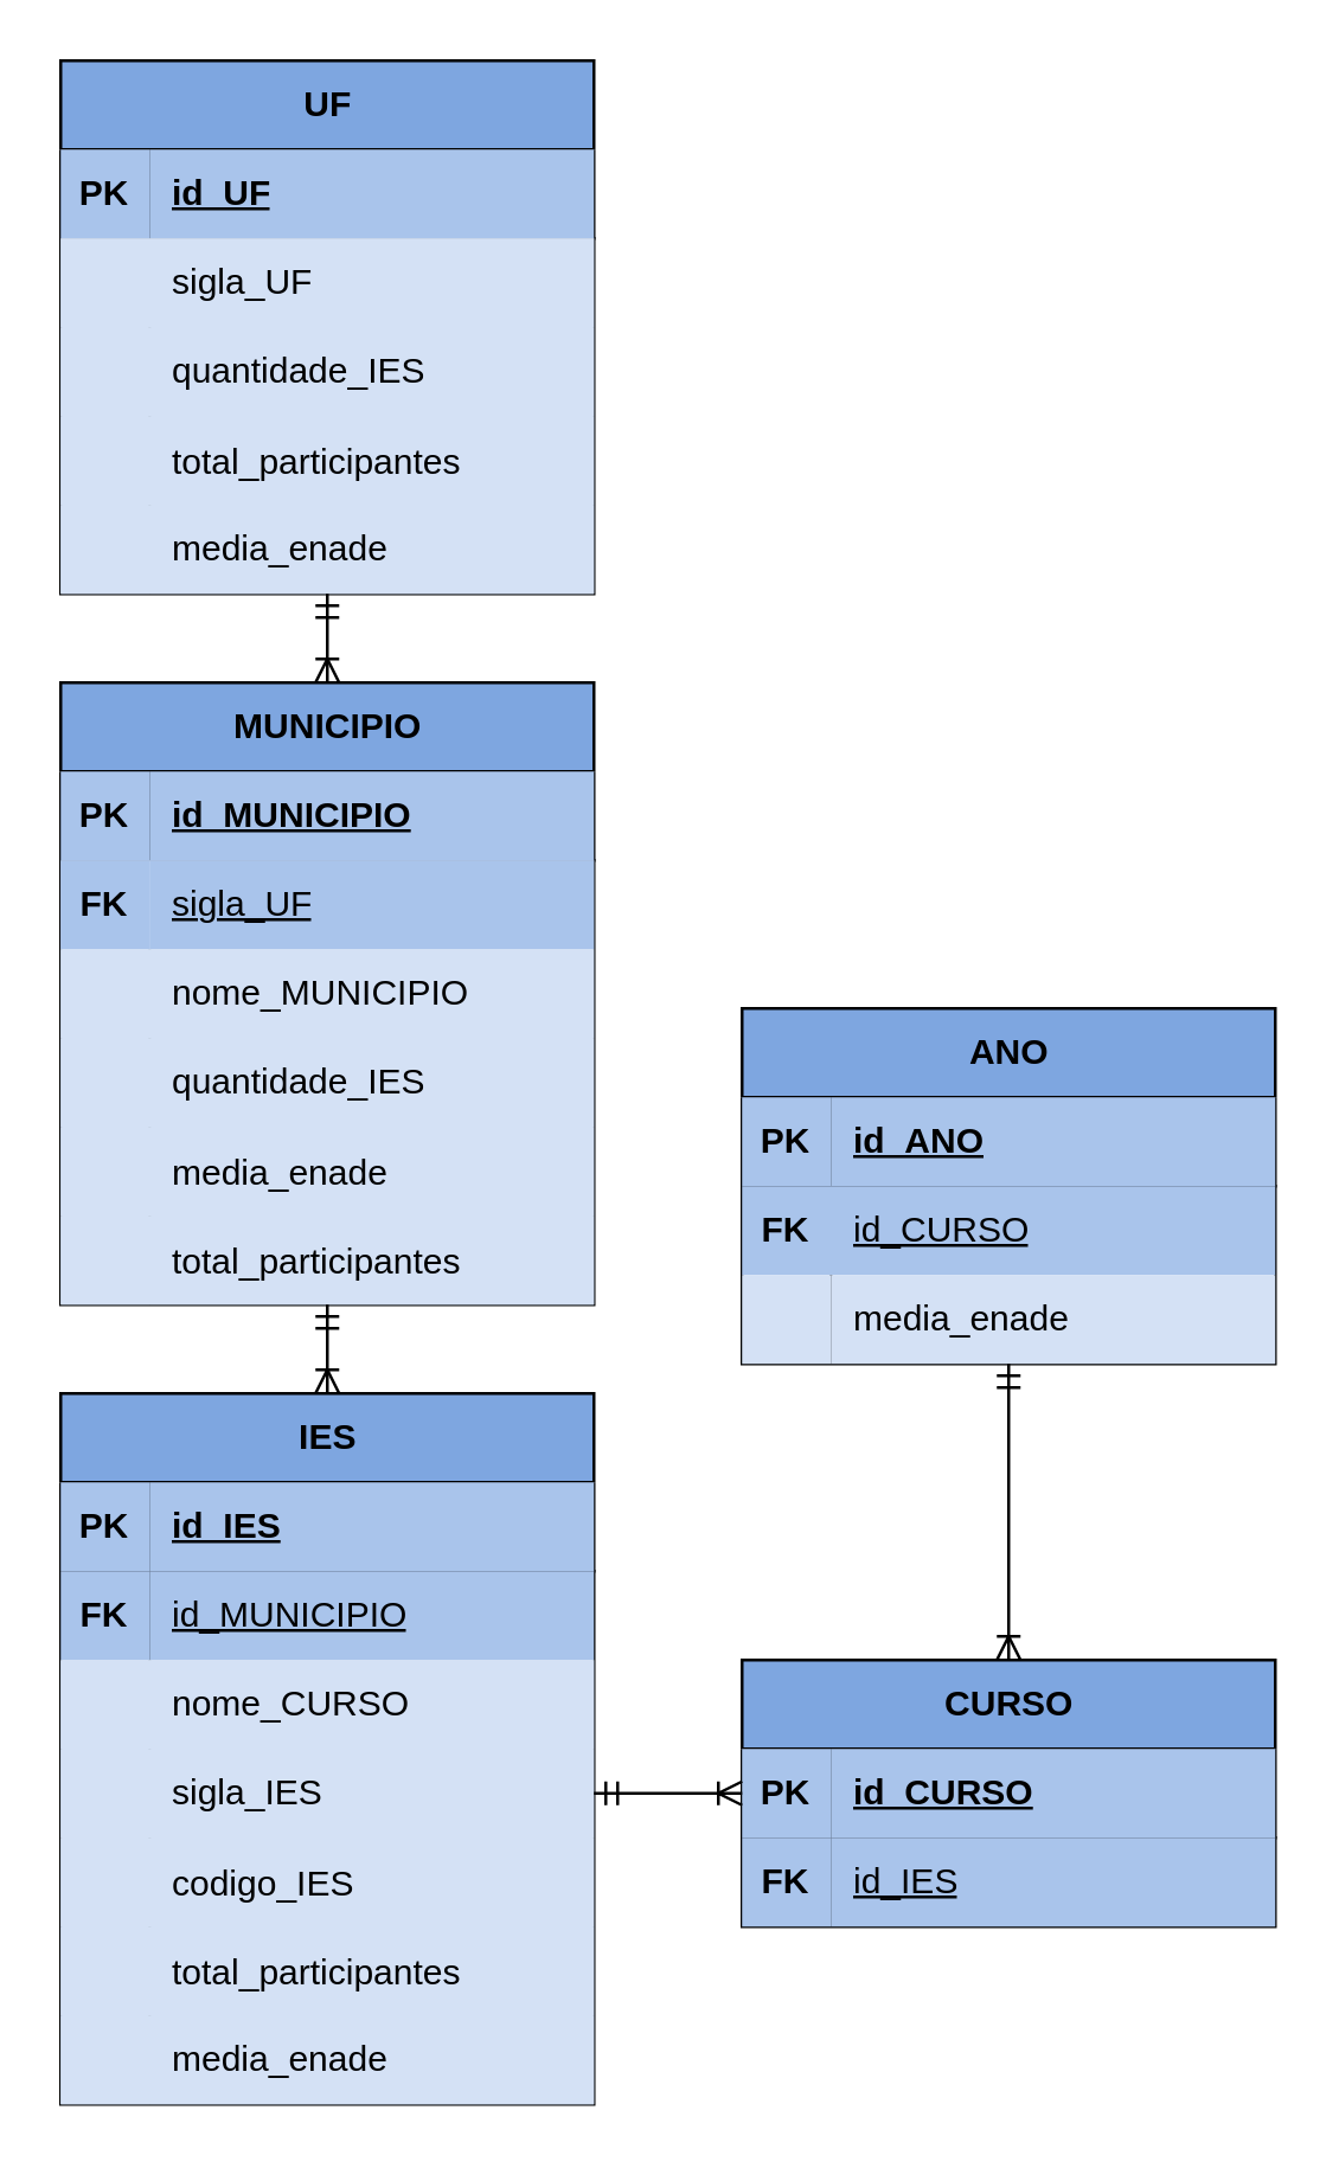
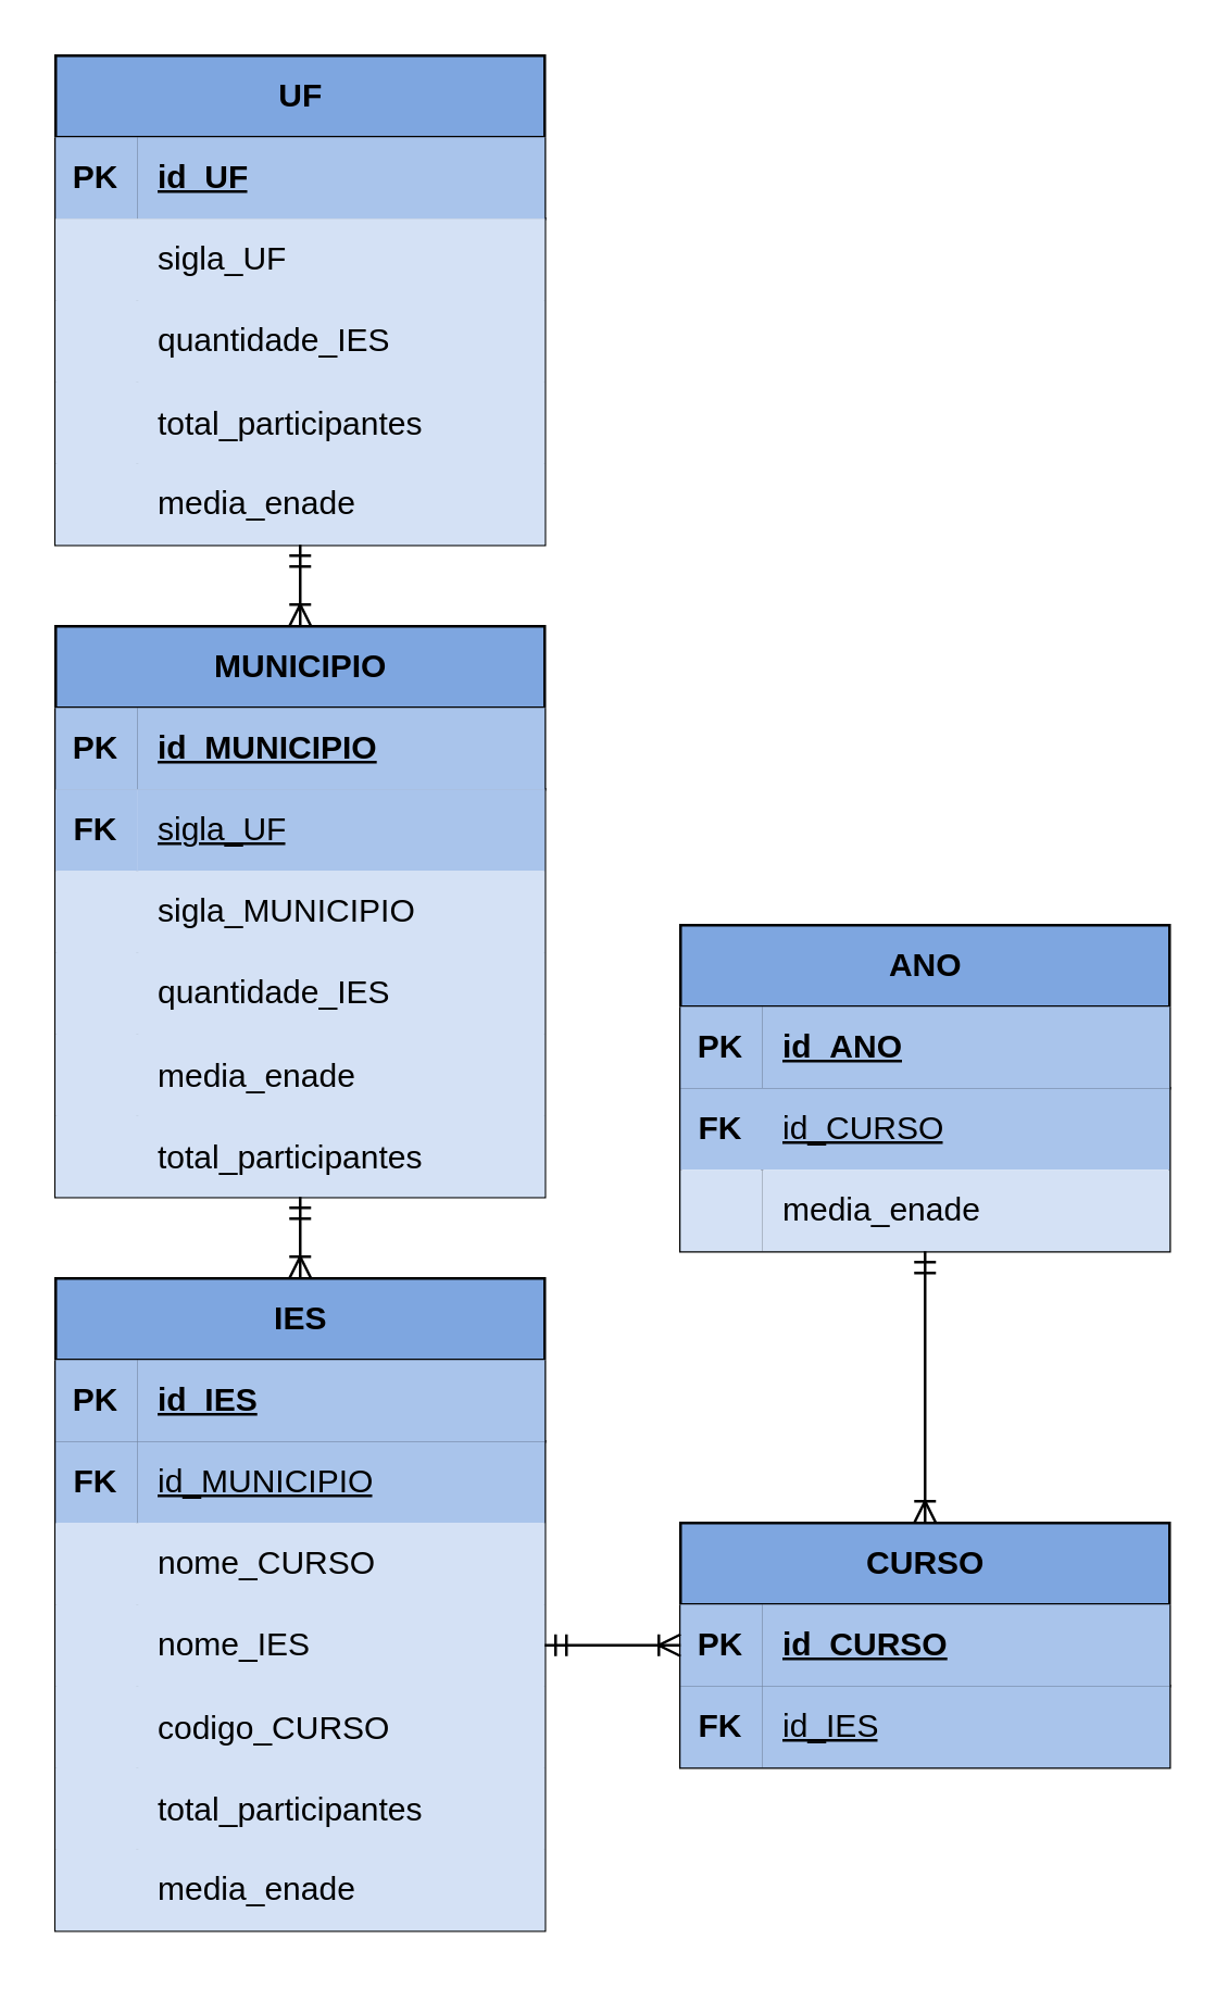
- <mxCell id="66" value="nome_MUNICIPIO" style="shape=partialRectangle;connectable=0;fillColor=#D4E1F5;top=0;left=0;bottom=0;right=0;align=left;spacingLeft=6;overflow=hidden;whiteSpace=wrap;html=1;" vertex="1" parent="64"><mxGeometry x="30" width="150" height="30" as="geometry"><mxRectangle width="150" height="30" as="alternateBounds" /></mxGeometry></mxCell>
+ <mxCell id="66" value="sigla_MUNICIPIO" style="shape=partialRectangle;connectable=0;fillColor=#D4E1F5;top=0;left=0;bottom=0;right=0;align=left;spacingLeft=6;overflow=hidden;whiteSpace=wrap;html=1;" vertex="1" parent="64"><mxGeometry x="30" width="150" height="30" as="geometry"><mxRectangle width="150" height="30" as="alternateBounds" /></mxGeometry></mxCell>
- <mxCell id="14" value="sigla_IES" style="shape=partialRectangle;connectable=0;fillColor=#D4E1F5;top=0;left=0;bottom=0;right=0;align=left;spacingLeft=6;overflow=hidden;whiteSpace=wrap;html=1;" parent="12" vertex="1"><mxGeometry x="30" width="150" height="30" as="geometry"><mxRectangle width="150" height="30" as="alternateBounds" /></mxGeometry></mxCell>
+ <mxCell id="14" value="nome_IES" style="shape=partialRectangle;connectable=0;fillColor=#D4E1F5;top=0;left=0;bottom=0;right=0;align=left;spacingLeft=6;overflow=hidden;whiteSpace=wrap;html=1;" parent="12" vertex="1"><mxGeometry x="30" width="150" height="30" as="geometry"><mxRectangle width="150" height="30" as="alternateBounds" /></mxGeometry></mxCell>
- <mxCell id="17" value="codigo_IES" style="shape=partialRectangle;connectable=0;fillColor=#D4E1F5;top=0;left=0;bottom=0;right=0;align=left;spacingLeft=6;overflow=hidden;" parent="15" vertex="1"><mxGeometry x="30" width="150" height="30" as="geometry"><mxRectangle width="150" height="30" as="alternateBounds" /></mxGeometry></mxCell>
+ <mxCell id="17" value="codigo_CURSO" style="shape=partialRectangle;connectable=0;fillColor=#D4E1F5;top=0;left=0;bottom=0;right=0;align=left;spacingLeft=6;overflow=hidden;" parent="15" vertex="1"><mxGeometry x="30" width="150" height="30" as="geometry"><mxRectangle width="150" height="30" as="alternateBounds" /></mxGeometry></mxCell>
